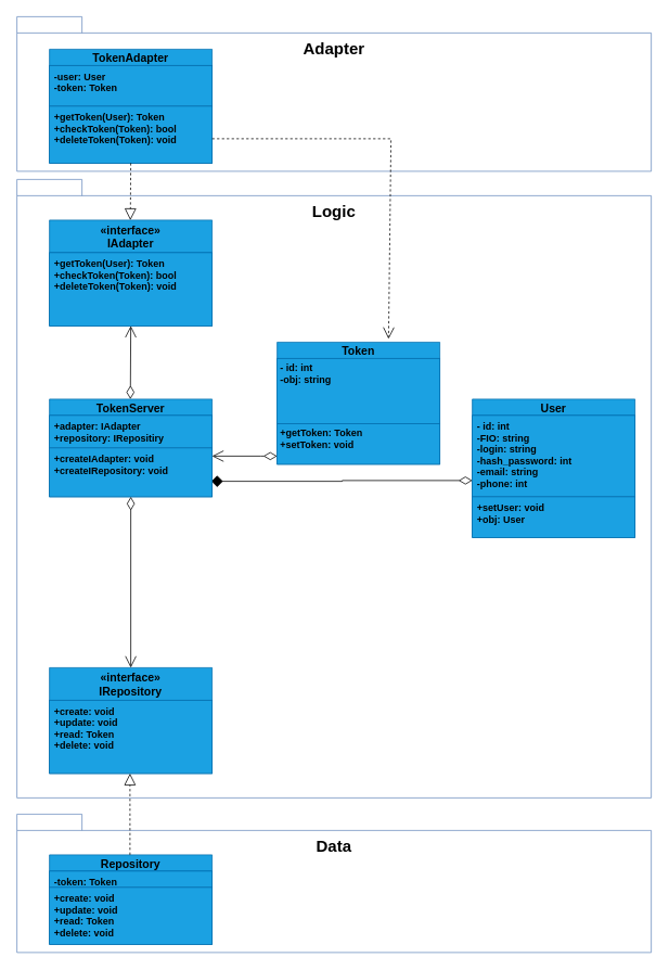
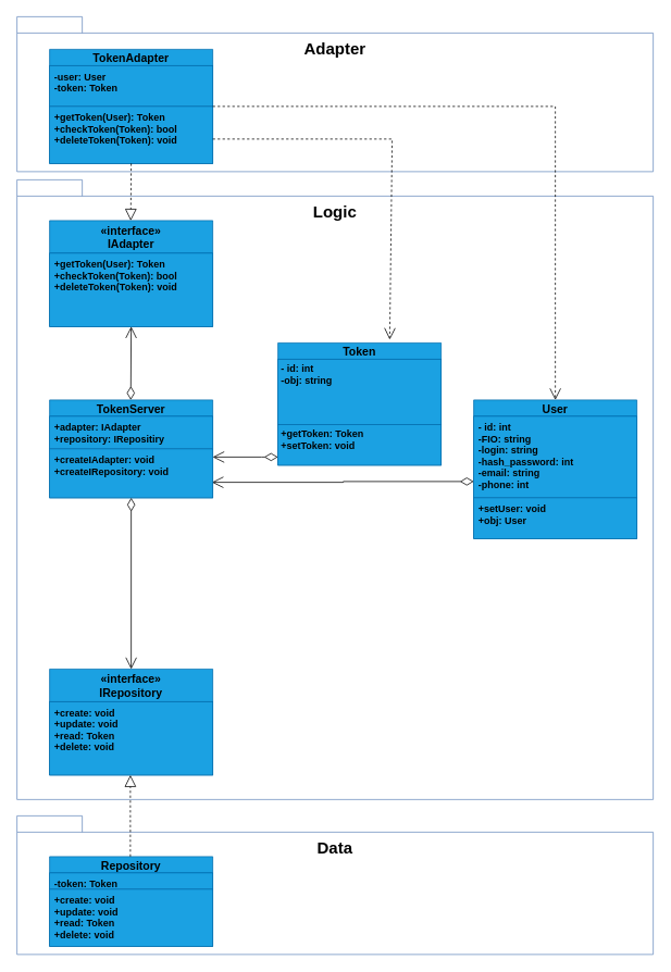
+ <mxCell id="32" value="" style="endArrow=open;endSize=12;dashed=1;html=1;rounded=0;entryX=0.5;entryY=0;entryDx=0;entryDy=0;exitX=1;exitY=0.5;exitDx=0;exitDy=0;" edge="1" parent="1" source="19" target="11"><mxGeometry width="160" relative="1" as="geometry"><mxPoint x="270" y="180" as="sourcePoint" /><mxPoint x="450" y="340" as="targetPoint" /><Array as="points"><mxPoint x="680" y="130" /></Array></mxGeometry></mxCell>
- <mxCell id="8" value="" style="endArrow=diamond;html=1;endSize=12;startArrow=diamondThin;startSize=14;startFill=0;edgeStyle=orthogonalEdgeStyle;rounded=0;entryX=0.995;entryY=0.683;entryDx=0;entryDy=0;entryPerimeter=0;exitX=0;exitY=0.8;exitDx=0;exitDy=0;exitPerimeter=0;" parent="1" target="28" edge="1" source="12"><mxGeometry y="-30" relative="1" as="geometry"><mxPoint x="620" y="595" as="sourcePoint" /><mxPoint x="540" y="595" as="targetPoint" /><mxPoint as="offset" /><Array as="points" /></mxGeometry></mxCell>
+ <mxCell id="8" value="" style="endArrow=open;html=1;endSize=12;startArrow=diamondThin;startSize=14;startFill=0;edgeStyle=orthogonalEdgeStyle;rounded=0;entryX=0.995;entryY=0.683;entryDx=0;entryDy=0;entryPerimeter=0;exitX=0;exitY=0.8;exitDx=0;exitDy=0;exitPerimeter=0;" parent="1" target="28" edge="1" source="12"><mxGeometry y="-30" relative="1" as="geometry"><mxPoint x="620" y="595" as="sourcePoint" /><mxPoint x="540" y="595" as="targetPoint" /><mxPoint as="offset" /><Array as="points" /></mxGeometry></mxCell>
